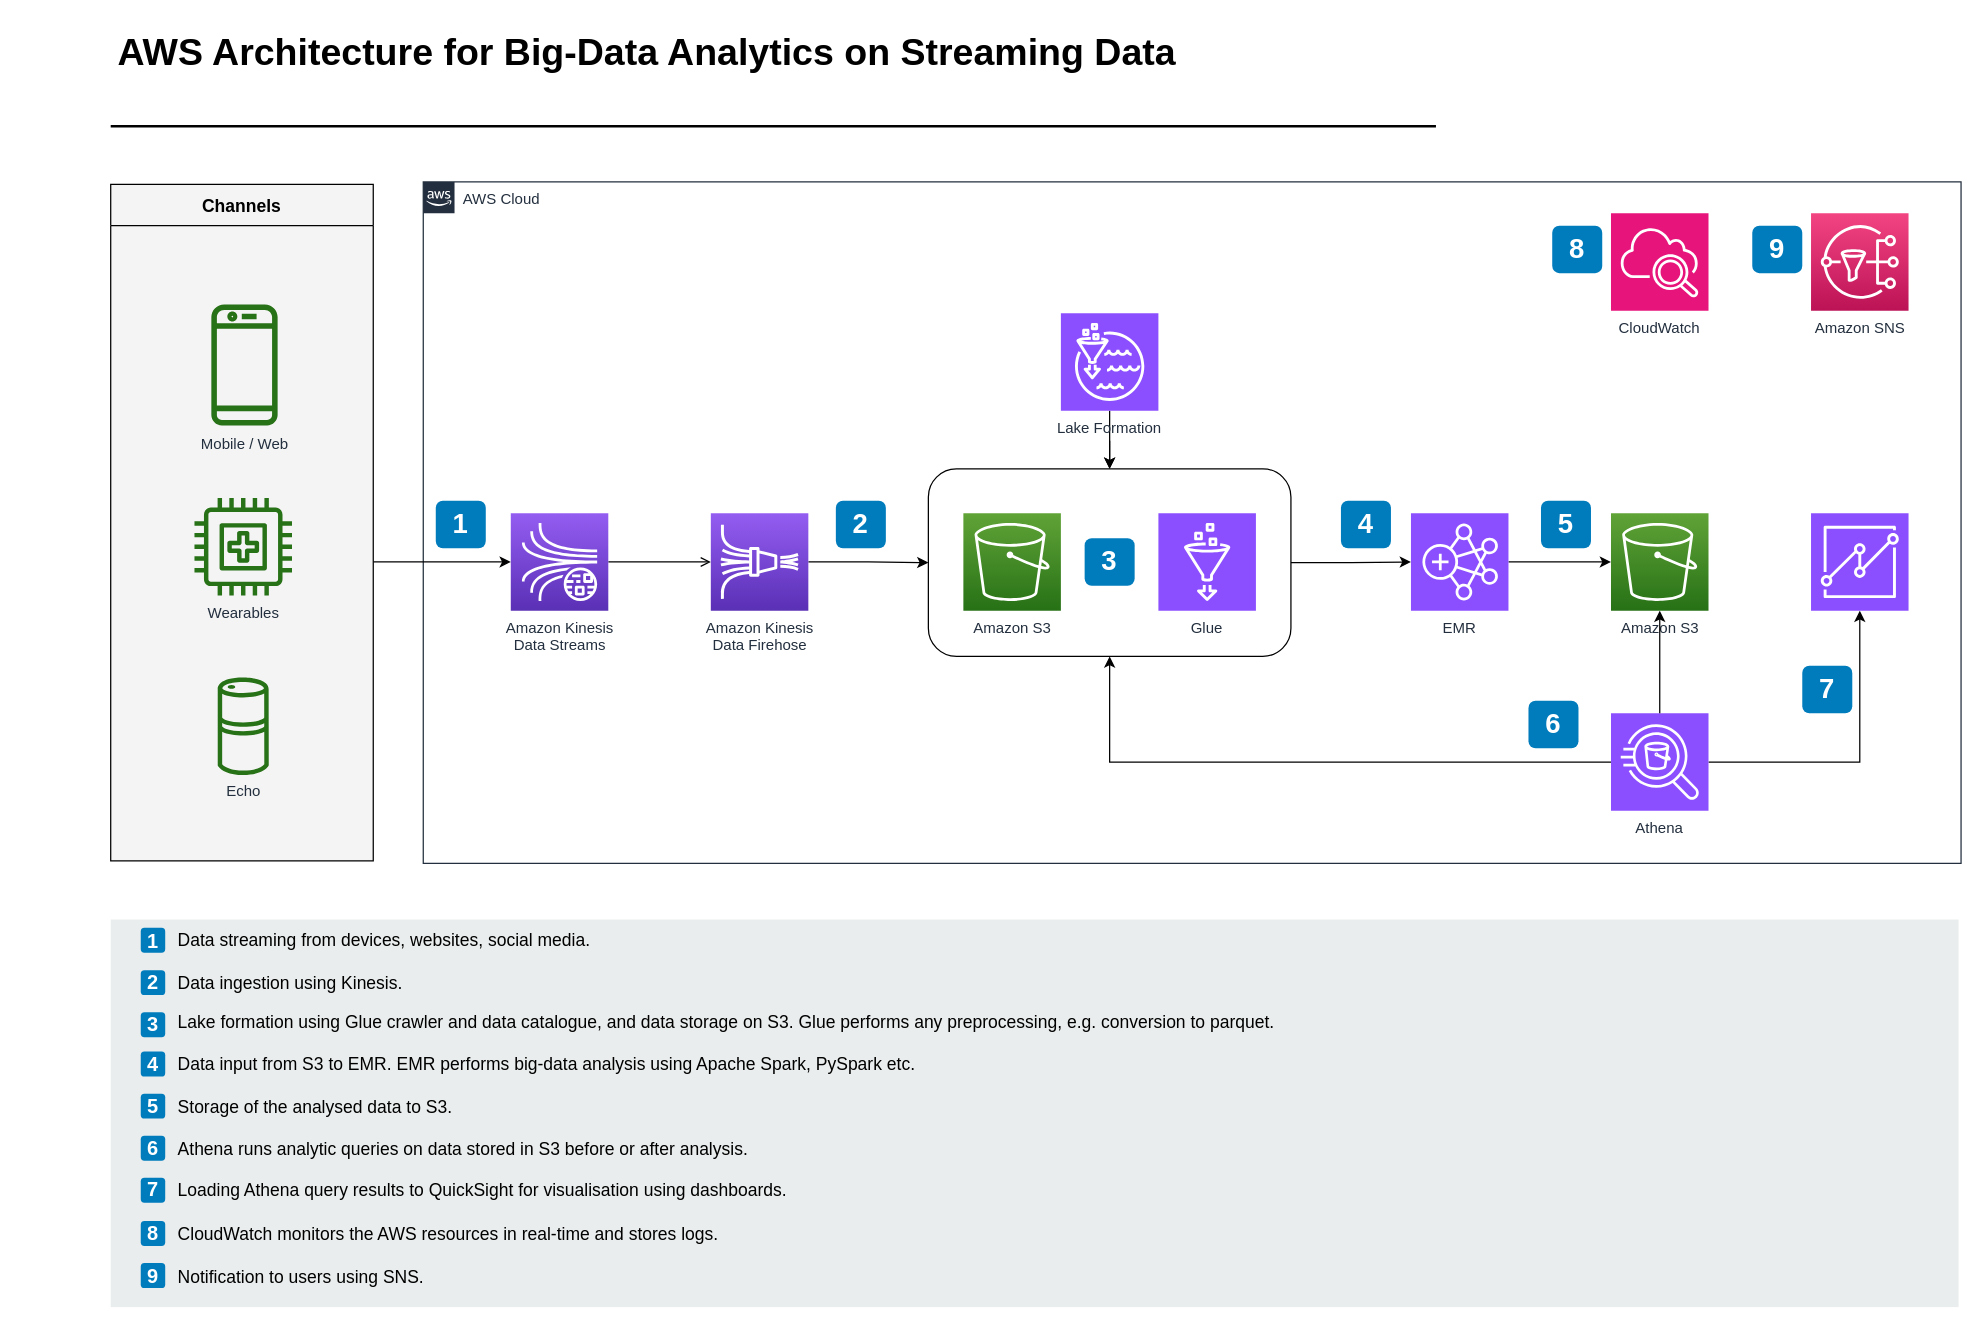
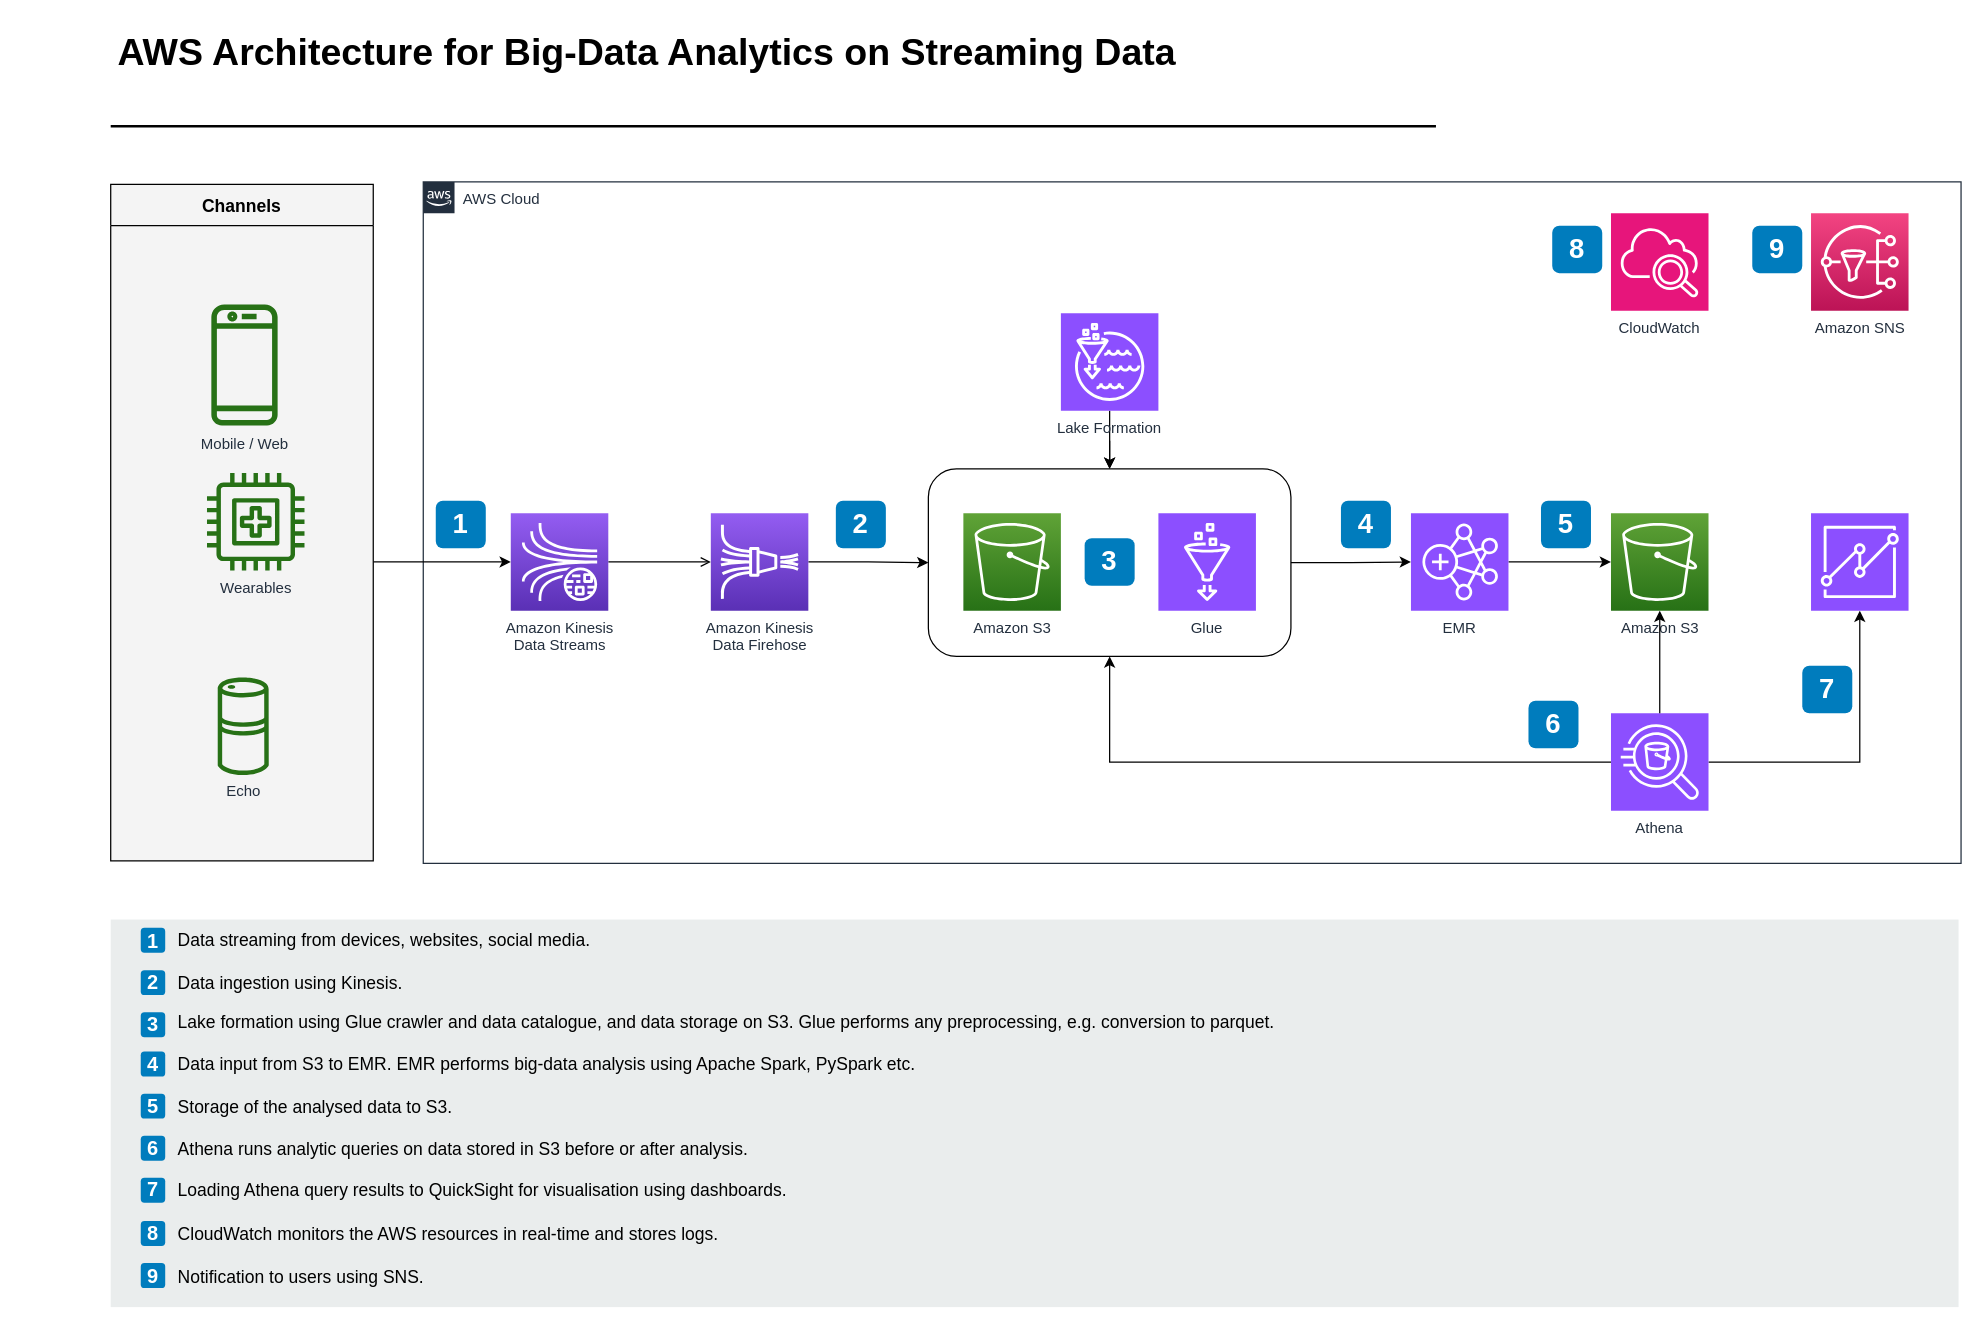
- <mxCell id="47" value="Wearables" style="outlineConnect=0;fontColor=#232F3E;gradientColor=none;fillColor=#277116;strokeColor=none;dashed=0;verticalLabelPosition=bottom;verticalAlign=top;align=center;html=1;fontSize=12;fontStyle=0;aspect=fixed;pointerEvents=1;shape=mxgraph.aws4.medical_emergency;labelBackgroundColor=none;" parent="45" vertex="1"><mxGeometry x="67" y="251" width="78" height="78" as="geometry" /></mxCell>
+ <mxCell id="47" value="Wearables" style="outlineConnect=0;fontColor=#232F3E;gradientColor=none;fillColor=#277116;strokeColor=none;dashed=0;verticalLabelPosition=bottom;verticalAlign=top;align=center;html=1;fontSize=12;fontStyle=0;aspect=fixed;pointerEvents=1;shape=mxgraph.aws4.medical_emergency;labelBackgroundColor=none;" parent="45" vertex="1"><mxGeometry x="77" y="231" width="78" height="78" as="geometry" /></mxCell>
